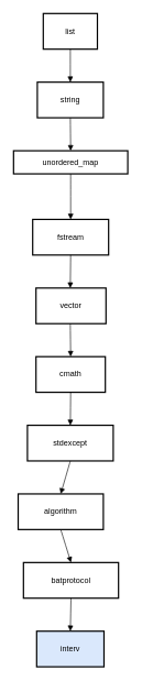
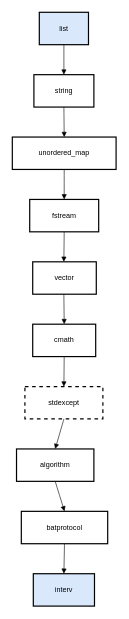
- <mxCell id="2" value="list" style="whiteSpace=wrap;strokeWidth=2;" vertex="1" parent="1"><mxGeometry x="65" y="20" width="82" height="54" as="geometry" /></mxCell>
+ <mxCell id="2" value="list" style="whiteSpace=wrap;strokeWidth=2;fillColor=#dae8fc;" vertex="1" parent="1"><mxGeometry x="65" y="20" width="82" height="54" as="geometry" /></mxCell>
- <mxCell id="4" value="unordered_map" style="whiteSpace=wrap;strokeWidth=2;" vertex="1" parent="1"><mxGeometry x="20" y="228" width="173" height="35" as="geometry" /></mxCell>
+ <mxCell id="4" value="unordered_map" style="whiteSpace=wrap;strokeWidth=2;" vertex="1" parent="1"><mxGeometry x="20" y="228" width="173" height="54" as="geometry" /></mxCell>
- <mxCell id="8" value="stdexcept" style="whiteSpace=wrap;strokeWidth=2;" vertex="1" parent="1"><mxGeometry x="41" y="644" width="130" height="54" as="geometry" /></mxCell>
+ <mxCell id="8" value="stdexcept" style="whiteSpace=wrap;strokeWidth=2;dashed=1;" vertex="1" parent="1"><mxGeometry x="41" y="644" width="130" height="54" as="geometry" /></mxCell>
